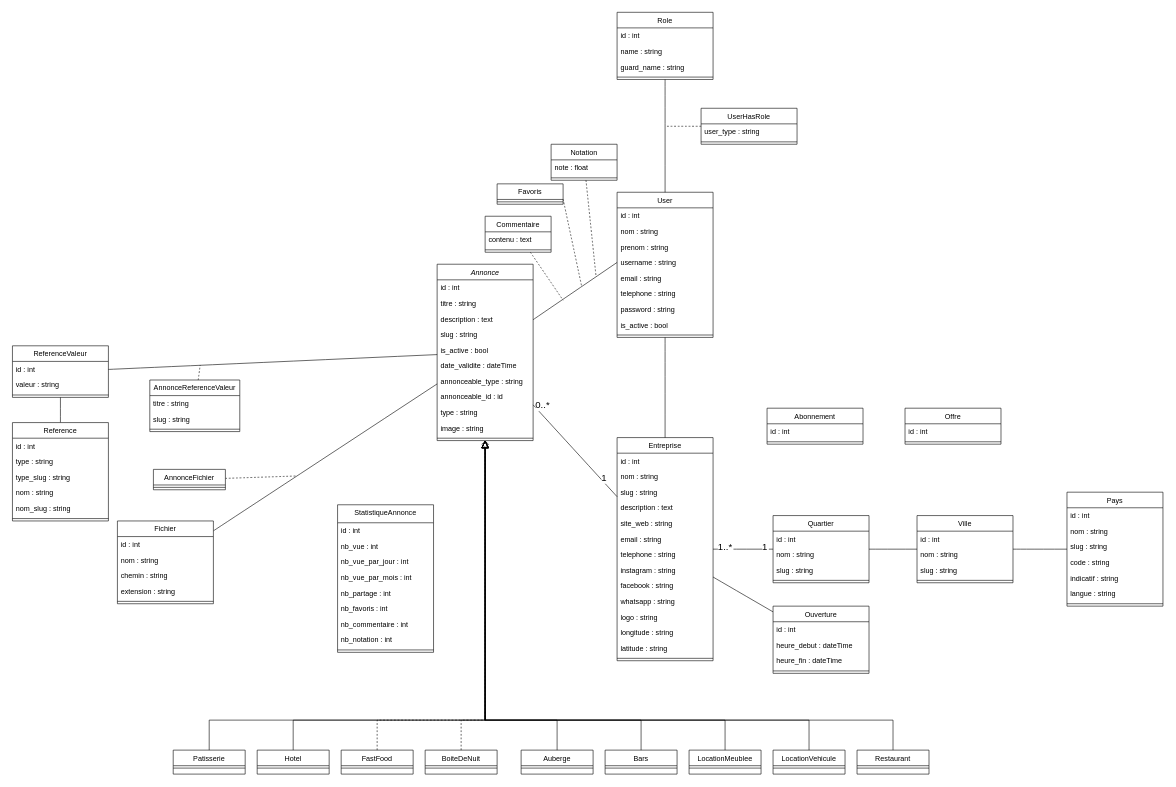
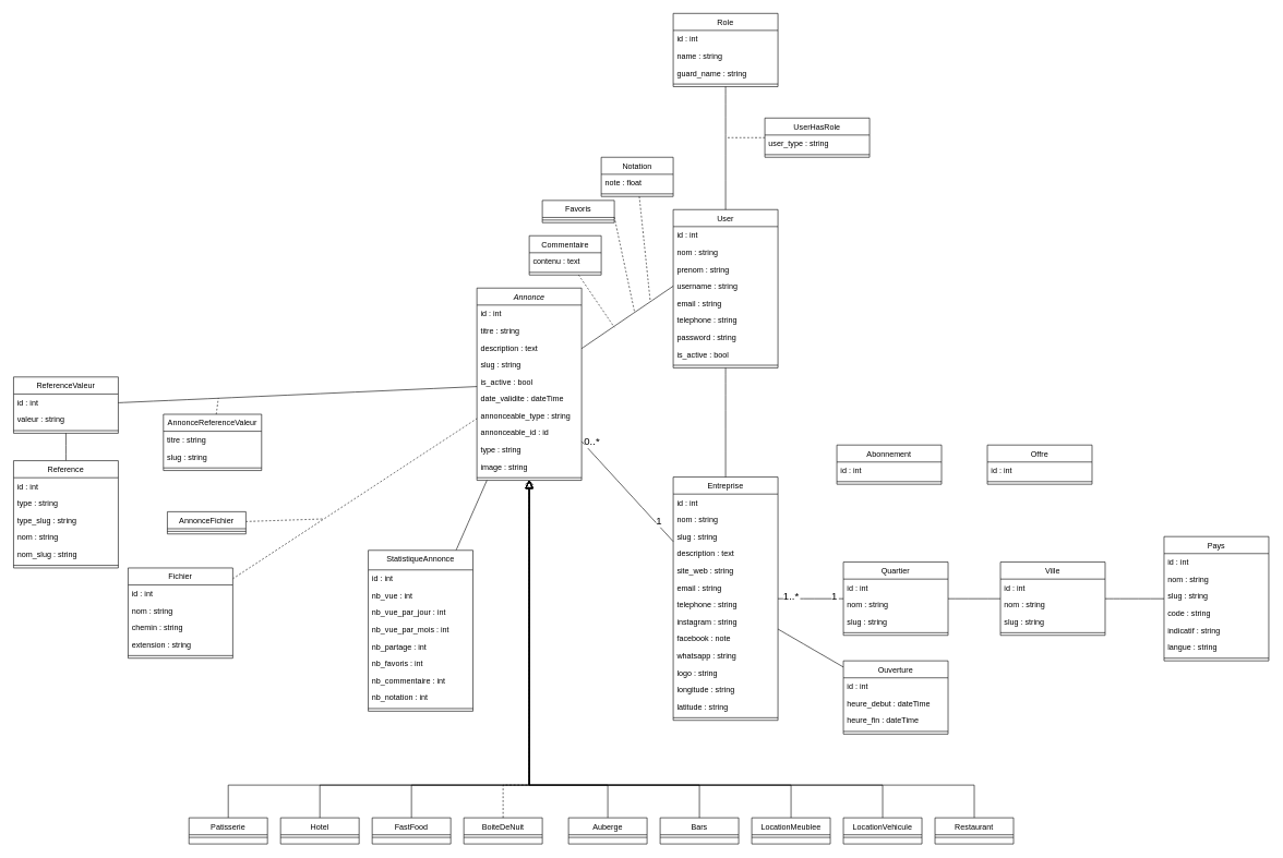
- <mxCell id="89" value="" style="edgeStyle=none;curved=1;rounded=0;orthogonalLoop=1;jettySize=auto;fontSize=12;startSize=8;endSize=8;endArrow=none;endFill=0;labelBackgroundColor=default;" parent="1" source="90" target="6" edge="1"><mxGeometry relative="1" as="geometry" /></mxCell>
+ <mxCell id="89" value="" style="edgeStyle=none;curved=1;rounded=0;orthogonalLoop=1;jettySize=auto;fontSize=12;startSize=8;endSize=8;endArrow=none;endFill=0;labelBackgroundColor=default;dashed=1;" parent="1" source="90" target="6" edge="1"><mxGeometry relative="1" as="geometry" /></mxCell>
+ <mxCell id="110" value="" style="edgeStyle=none;curved=1;rounded=0;orthogonalLoop=1;jettySize=auto;fontSize=12;startSize=8;endSize=8;endArrow=none;endFill=0;labelBackgroundColor=default;" parent="1" source="111" target="6" edge="1"><mxGeometry relative="1" as="geometry" /></mxCell>
- <mxCell id="37" value="facebook : string" style="text;align=left;verticalAlign=top;spacingLeft=4;spacingRight=4;overflow=hidden;rotatable=0;points=[[0,0.5],[1,0.5]];portConstraint=eastwest;labelBackgroundColor=default;" parent="28" vertex="1"><mxGeometry y="234" width="160" height="26" as="geometry" /></mxCell>
+ <mxCell id="37" value="facebook : note" style="text;align=left;verticalAlign=top;spacingLeft=4;spacingRight=4;overflow=hidden;rotatable=0;points=[[0,0.5],[1,0.5]];portConstraint=eastwest;labelBackgroundColor=default;" parent="28" vertex="1"><mxGeometry y="234" width="160" height="26" as="geometry" /></mxCell>
- <mxCell id="136" value="" style="endArrow=block;endSize=10;endFill=0;shadow=0;strokeWidth=1;rounded=0;edgeStyle=elbowEdgeStyle;elbow=vertical;exitX=0.5;exitY=0;exitDx=0;exitDy=0;entryX=0.5;entryY=1;entryDx=0;entryDy=0;labelBackgroundColor=default;dashed=1;" parent="1" source="123" target="6" edge="1"><mxGeometry width="160" relative="1" as="geometry"><mxPoint x="828" y="1480" as="sourcePoint" /><mxPoint x="818" y="1090" as="targetPoint" /><Array as="points"><mxPoint x="718" y="1200" /></Array></mxGeometry></mxCell>
+ <mxCell id="136" value="" style="endArrow=block;endSize=10;endFill=0;shadow=0;strokeWidth=1;rounded=0;edgeStyle=elbowEdgeStyle;elbow=vertical;exitX=0.5;exitY=0;exitDx=0;exitDy=0;entryX=0.5;entryY=1;entryDx=0;entryDy=0;labelBackgroundColor=default;" parent="1" source="123" target="6" edge="1"><mxGeometry width="160" relative="1" as="geometry"><mxPoint x="828" y="1480" as="sourcePoint" /><mxPoint x="818" y="1090" as="targetPoint" /><Array as="points"><mxPoint x="718" y="1200" /></Array></mxGeometry></mxCell>
